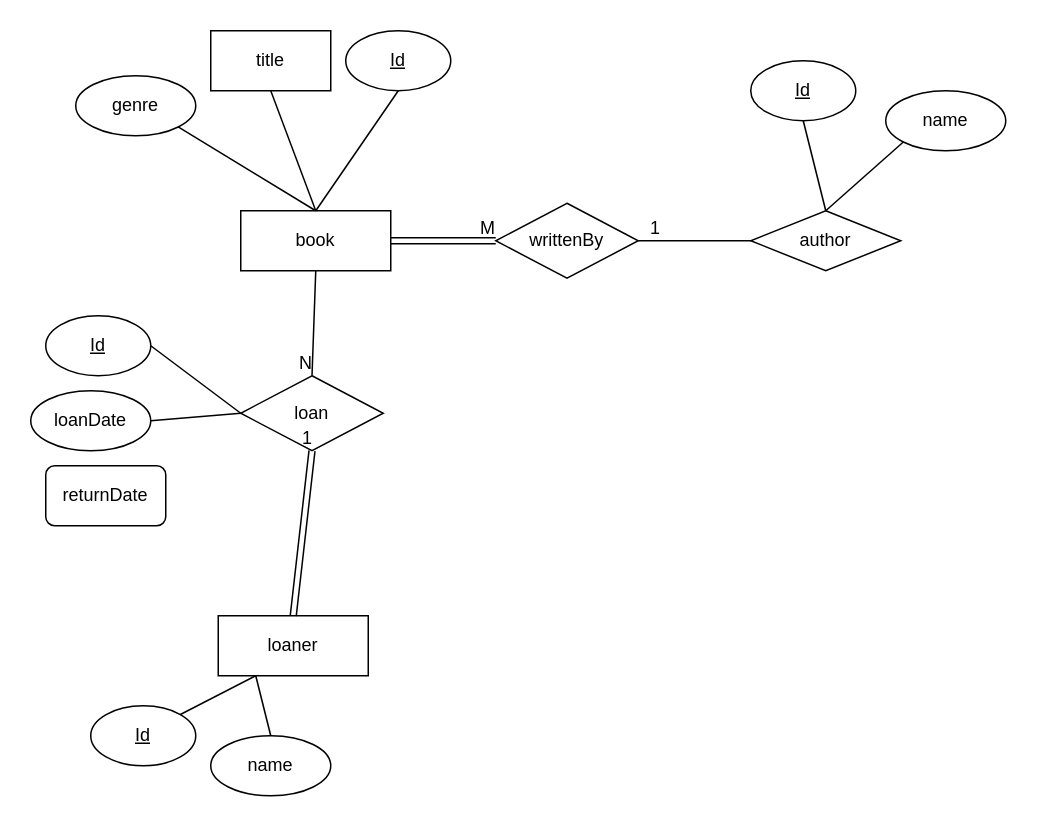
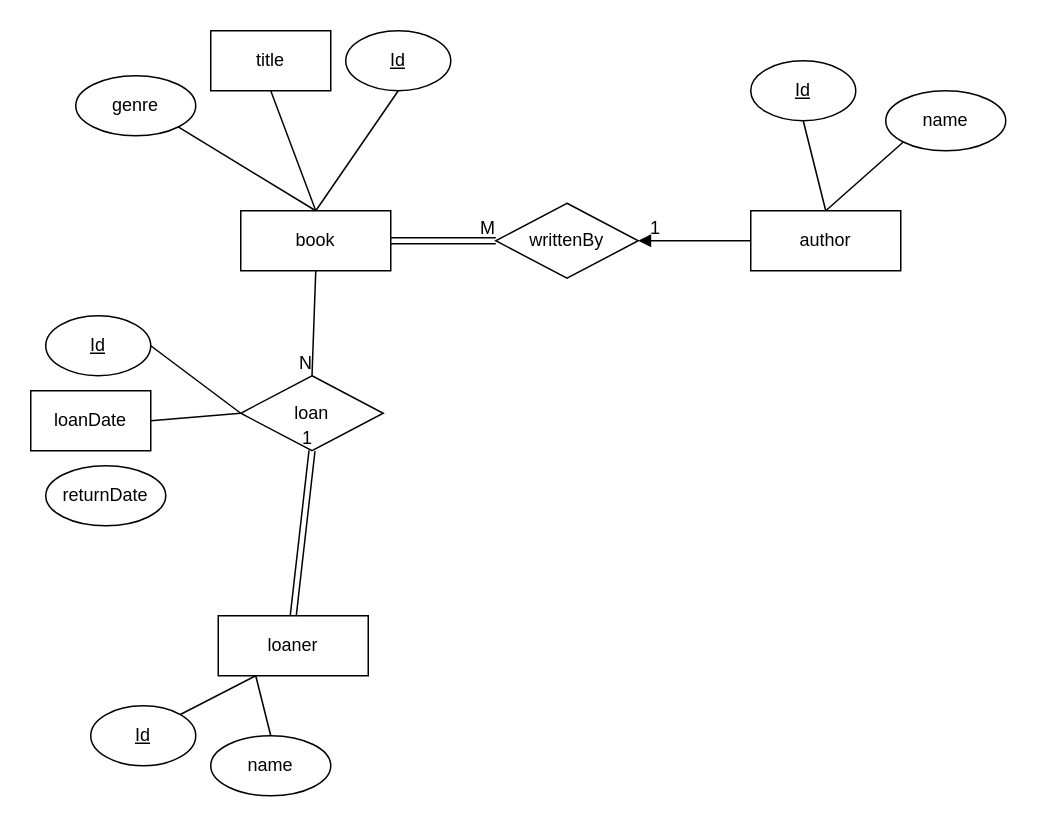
- <mxCell id="19" value="" style="endArrow=none;html=1;rounded=0;exitX=0;exitY=0.5;exitDx=0;exitDy=0;entryX=1;entryY=0.5;entryDx=0;entryDy=0;" edge="1" parent="1" source="3" target="5"><mxGeometry relative="1" as="geometry"><mxPoint x="290" y="390" as="sourcePoint" /><mxPoint x="450" y="390" as="targetPoint" /></mxGeometry></mxCell>
+ <mxCell id="19" value="" style="endArrow=block;html=1;rounded=0;exitX=0;exitY=0.5;exitDx=0;exitDy=0;entryX=1;entryY=0.5;entryDx=0;entryDy=0;" edge="1" parent="1" source="3" target="5"><mxGeometry relative="1" as="geometry"><mxPoint x="290" y="390" as="sourcePoint" /><mxPoint x="450" y="390" as="targetPoint" /></mxGeometry></mxCell>
- <mxCell id="3" value="author" style="rhombus;whiteSpace=wrap;html=1;align=center;" vertex="1" parent="1"><mxGeometry x="500" y="140" width="100" height="40" as="geometry" /></mxCell>
+ <mxCell id="3" value="author" style="whiteSpace=wrap;html=1;align=center;" vertex="1" parent="1"><mxGeometry x="500" y="140" width="100" height="40" as="geometry" /></mxCell>
- <mxCell id="13" value="loanDate" style="ellipse;whiteSpace=wrap;html=1;align=center;" vertex="1" parent="1"><mxGeometry x="20" y="260" width="80" height="40" as="geometry" /></mxCell>
+ <mxCell id="13" value="loanDate" style="whiteSpace=wrap;html=1;align=center;rounded=0;" vertex="1" parent="1"><mxGeometry x="20" y="260" width="80" height="40" as="geometry" /></mxCell>
- <mxCell id="14" value="returnDate" style="whiteSpace=wrap;html=1;align=center;rounded=1;" vertex="1" parent="1"><mxGeometry x="30" y="310" width="80" height="40" as="geometry" /></mxCell>
+ <mxCell id="14" value="returnDate" style="ellipse;whiteSpace=wrap;html=1;align=center;" vertex="1" parent="1"><mxGeometry x="30" y="310" width="80" height="40" as="geometry" /></mxCell>
